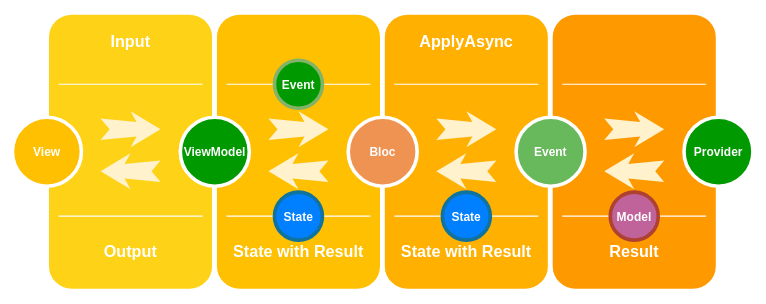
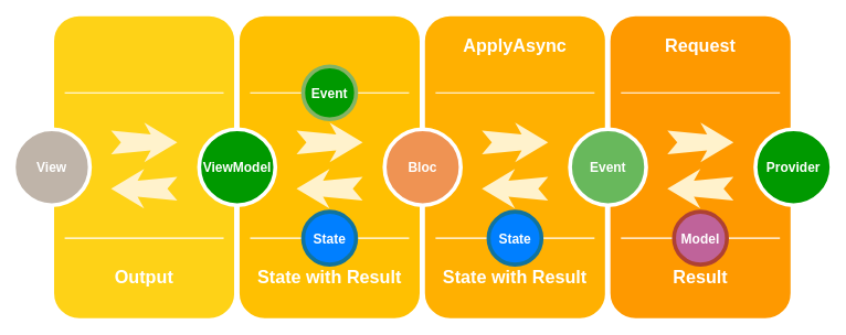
- <mxCell id="3" value="Input" style="text;html=1;strokeColor=none;fillColor=none;align=center;verticalAlign=middle;whiteSpace=wrap;rounded=0;shadow=0;fontSize=27;fontColor=#FFFFFF;fontStyle=1" parent="1" vertex="1"><mxGeometry x="77" y="40" width="280" height="60" as="geometry" /></mxCell>
+ <mxCell id="23" value="Request" style="text;html=1;strokeColor=none;fillColor=none;align=center;verticalAlign=middle;whiteSpace=wrap;rounded=0;shadow=0;fontSize=27;fontColor=#FFFFFF;fontStyle=1" parent="1" vertex="1"><mxGeometry x="917" y="40" width="280" height="60" as="geometry" /></mxCell>
- <mxCell id="7" value="&lt;font size=&quot;1&quot;&gt;&lt;b style=&quot;font-size: 20px&quot;&gt;View&lt;/b&gt;&lt;/font&gt;" style="ellipse;whiteSpace=wrap;html=1;rounded=0;shadow=0;strokeWidth=6;fontSize=14;align=center;fillColor=#ffc001;strokeColor=#FFFFFF;fontColor=#FFFFFF;" parent="1" vertex="1"><mxGeometry x="20" y="195" width="115" height="115" as="geometry" /></mxCell>
+ <mxCell id="7" value="&lt;font size=&quot;1&quot;&gt;&lt;b style=&quot;font-size: 20px&quot;&gt;View&lt;/b&gt;&lt;/font&gt;" style="ellipse;whiteSpace=wrap;html=1;rounded=0;shadow=0;strokeWidth=6;fontSize=14;align=center;fillColor=#BFB4A9;strokeColor=#FFFFFF;fontColor=#FFFFFF;" parent="1" vertex="1"><mxGeometry x="20" y="195" width="115" height="115" as="geometry" /></mxCell>
